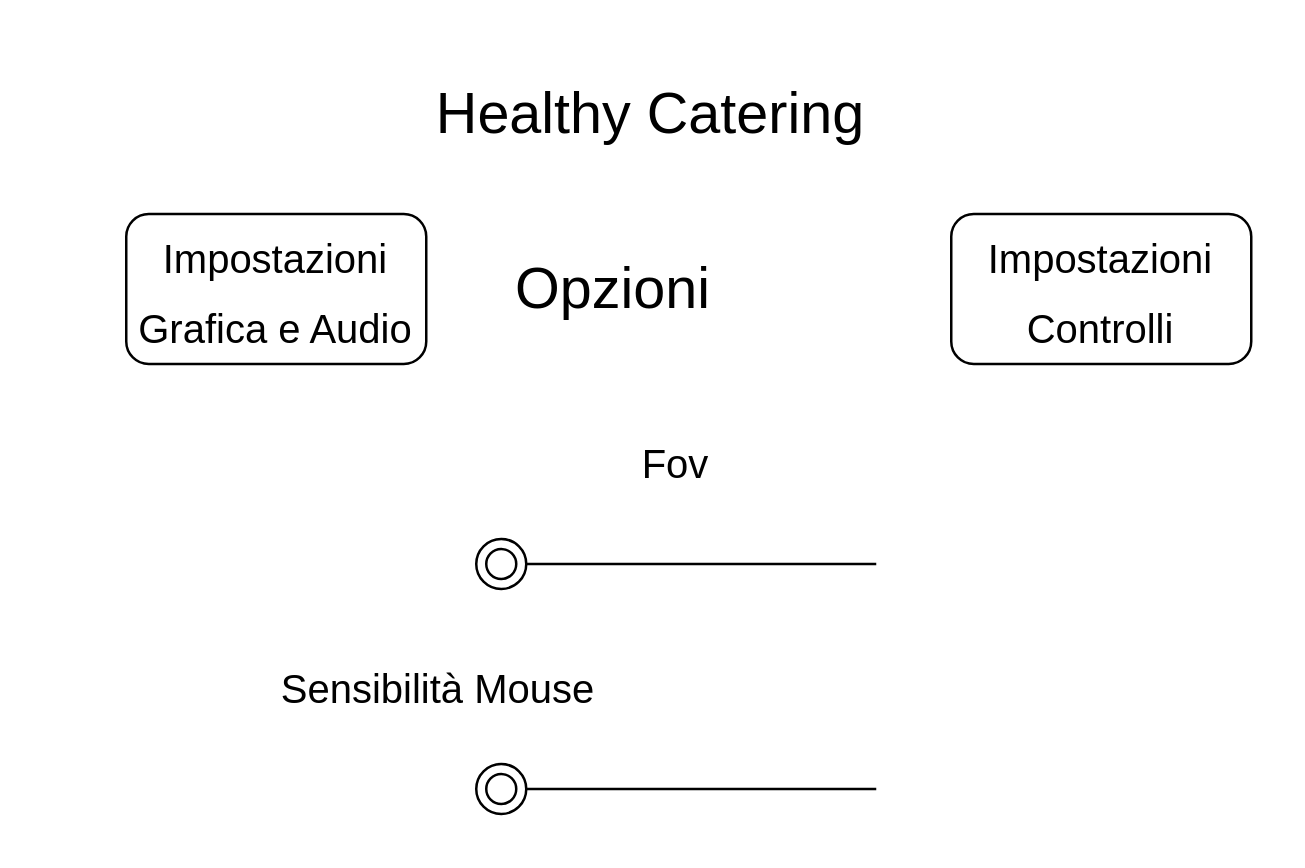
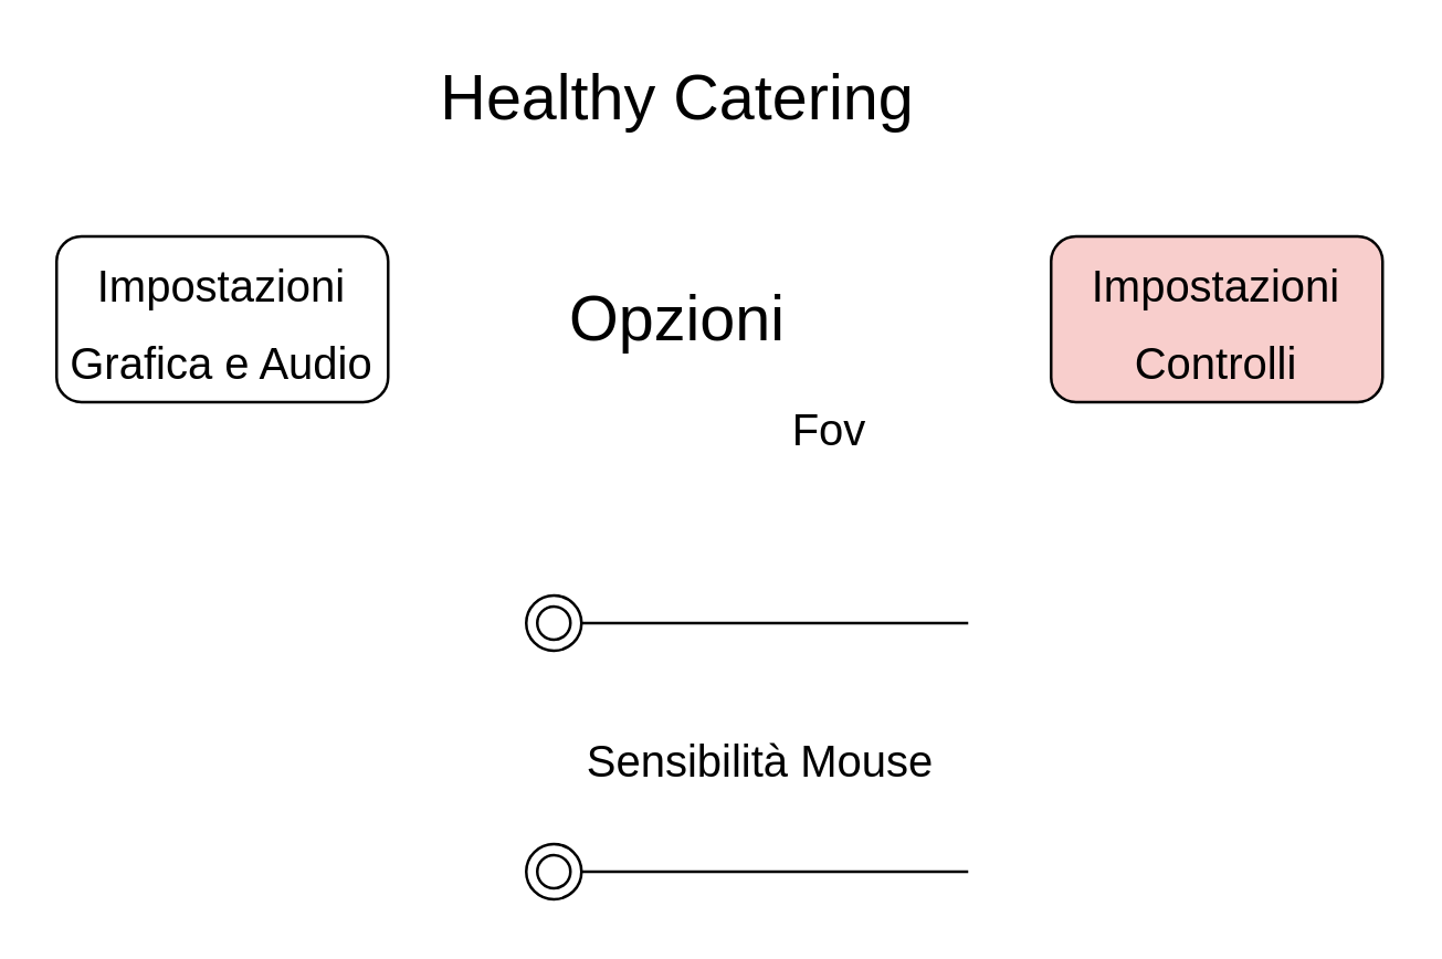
- <mxCell id="2" value="&lt;font style=&quot;font-size: 23px&quot;&gt;Healthy Catering&lt;/font&gt;" style="text;html=1;strokeColor=none;fillColor=none;align=center;verticalAlign=middle;whiteSpace=wrap;rounded=0;" vertex="1" parent="1"><mxGeometry x="110" y="20" width="300" height="50" as="geometry" /></mxCell>
+ <mxCell id="2" value="&lt;font style=&quot;font-size: 23px&quot;&gt;Healthy Catering&lt;/font&gt;" style="text;html=1;strokeColor=none;fillColor=none;align=center;verticalAlign=middle;whiteSpace=wrap;rounded=0;" vertex="1" parent="1"><mxGeometry x="95" y="10" width="300" height="50" as="geometry" /></mxCell>
- <mxCell id="4" value="&lt;font style=&quot;font-size: 16px&quot;&gt;Impostazioni Grafica e Audio&lt;/font&gt;" style="rounded=1;whiteSpace=wrap;html=1;fontSize=23;" vertex="1" parent="1"><mxGeometry x="50" y="85" width="120" height="60" as="geometry" /></mxCell>
+ <mxCell id="4" value="&lt;font style=&quot;font-size: 16px&quot;&gt;Impostazioni Grafica e Audio&lt;/font&gt;" style="rounded=1;whiteSpace=wrap;html=1;fontSize=23;" vertex="1" parent="1"><mxGeometry x="20" y="85" width="120" height="60" as="geometry" /></mxCell>
- <mxCell id="5" value="&lt;font style=&quot;font-size: 16px&quot;&gt;Impostazioni Controlli&lt;/font&gt;" style="rounded=1;whiteSpace=wrap;html=1;fontSize=23;" vertex="1" parent="1"><mxGeometry x="380" y="85" width="120" height="60" as="geometry" /></mxCell>
+ <mxCell id="5" value="&lt;font style=&quot;font-size: 16px&quot;&gt;Impostazioni Controlli&lt;/font&gt;" style="rounded=1;whiteSpace=wrap;html=1;fontSize=23;fillColor=#f8cecc;" vertex="1" parent="1"><mxGeometry x="380" y="85" width="120" height="60" as="geometry" /></mxCell>
- <mxCell id="6" value="Fov" style="text;html=1;strokeColor=none;fillColor=none;align=center;verticalAlign=middle;whiteSpace=wrap;rounded=0;fontSize=16;" vertex="1" parent="1"><mxGeometry x="210" y="170" width="120" height="30" as="geometry" /></mxCell>
+ <mxCell id="6" value="Fov" style="text;html=1;strokeColor=none;fillColor=none;align=center;verticalAlign=middle;whiteSpace=wrap;rounded=0;fontSize=16;" vertex="1" parent="1"><mxGeometry x="240" y="140" width="120" height="30" as="geometry" /></mxCell>
- <mxCell id="9" value="Sensibilità Mouse" style="text;html=1;strokeColor=none;fillColor=none;align=center;verticalAlign=middle;whiteSpace=wrap;rounded=0;fontSize=16;" vertex="1" parent="1"><mxGeometry x="110" y="260" width="130" height="30" as="geometry" /></mxCell>
+ <mxCell id="9" value="Sensibilità Mouse" style="text;html=1;strokeColor=none;fillColor=none;align=center;verticalAlign=middle;whiteSpace=wrap;rounded=0;fontSize=16;" vertex="1" parent="1"><mxGeometry x="210" y="260" width="130" height="30" as="geometry" /></mxCell>
